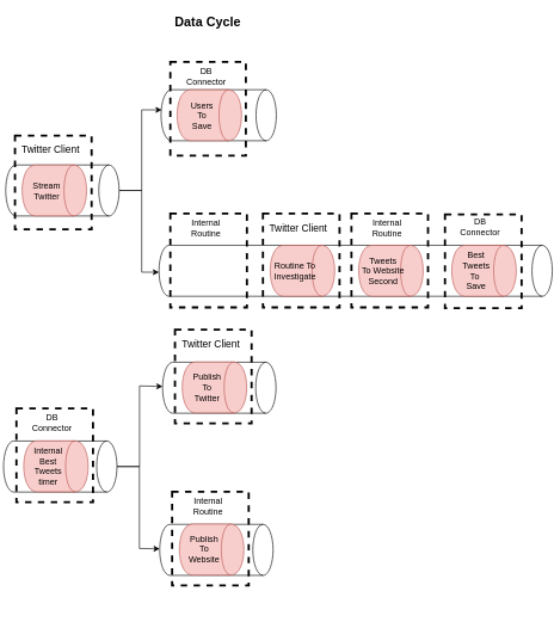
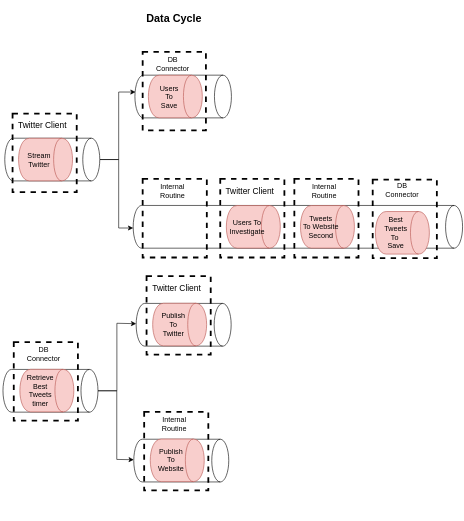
- <mxCell id="22" value="&lt;div&gt;Routine To&lt;br&gt;&lt;/div&gt;&lt;div&gt;Investigate&lt;/div&gt;" style="shape=cylinder;whiteSpace=wrap;html=1;boundedLbl=1;backgroundOutline=1;direction=south;fillColor=#f8cecc;strokeColor=#b85450;" vertex="1" parent="1"><mxGeometry x="376.57" y="342.32" width="90" height="71" as="geometry" /></mxCell>
+ <mxCell id="22" value="&lt;div&gt;Users To&lt;br&gt;&lt;/div&gt;&lt;div&gt;Investigate&lt;/div&gt;" style="shape=cylinder;whiteSpace=wrap;html=1;boundedLbl=1;backgroundOutline=1;direction=south;fillColor=#f8cecc;strokeColor=#b85450;" vertex="1" parent="1"><mxGeometry x="376.57" y="342.32" width="90" height="71" as="geometry" /></mxCell>
- <mxCell id="27" value="&lt;div&gt;Best&lt;/div&gt;&lt;div&gt;Tweets&lt;/div&gt;&lt;div&gt;To&amp;nbsp;&lt;/div&gt;&lt;div&gt;Save&lt;br&gt;&lt;/div&gt;" style="shape=cylinder;whiteSpace=wrap;html=1;boundedLbl=1;backgroundOutline=1;direction=south;fillColor=#f8cecc;strokeColor=#b85450;" vertex="1" parent="1"><mxGeometry x="630.19" y="342.32" width="90" height="71" as="geometry" /></mxCell>
+ <mxCell id="27" value="&lt;div&gt;Best&lt;/div&gt;&lt;div&gt;Tweets&lt;/div&gt;&lt;div&gt;To&amp;nbsp;&lt;/div&gt;&lt;div&gt;Save&lt;br&gt;&lt;/div&gt;" style="shape=cylinder;whiteSpace=wrap;html=1;boundedLbl=1;backgroundOutline=1;direction=south;fillColor=#f8cecc;strokeColor=#b85450;" vertex="1" parent="1"><mxGeometry x="625.19" y="352.32" width="90" height="71" as="geometry" /></mxCell>
- <mxCell id="33" value="&lt;div&gt;Internal &lt;br&gt;&lt;/div&gt;&lt;div&gt;Best&lt;/div&gt;&lt;div&gt;Tweets&lt;/div&gt;timer" style="shape=cylinder;whiteSpace=wrap;html=1;boundedLbl=1;backgroundOutline=1;direction=south;fillColor=#f8cecc;strokeColor=#b85450;" vertex="1" parent="1"><mxGeometry x="32.19" y="615.51" width="90" height="71" as="geometry" /></mxCell>
+ <mxCell id="33" value="&lt;div&gt;Retrieve &lt;br&gt;&lt;/div&gt;&lt;div&gt;Best&lt;/div&gt;&lt;div&gt;Tweets&lt;/div&gt;timer" style="shape=cylinder;whiteSpace=wrap;html=1;boundedLbl=1;backgroundOutline=1;direction=south;fillColor=#f8cecc;strokeColor=#b85450;" vertex="1" parent="1"><mxGeometry x="32.19" y="615.51" width="90" height="71" as="geometry" /></mxCell>
